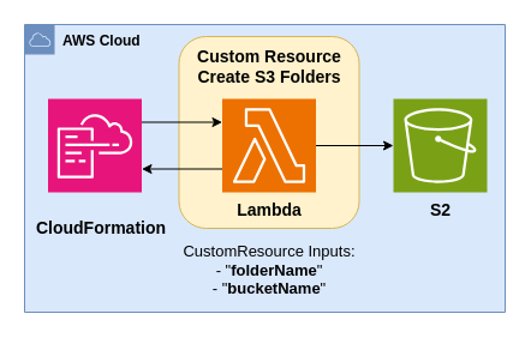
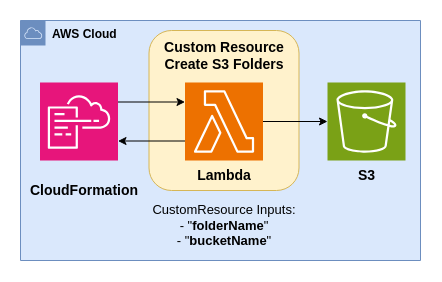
- <mxCell id="11" value="S2" style="text;html=1;strokeColor=none;fillColor=none;align=center;verticalAlign=middle;whiteSpace=wrap;rounded=0;fontSize=14;fontStyle=1" vertex="1" parent="1"><mxGeometry x="347.5" y="160" width="37" height="30" as="geometry" /></mxCell>
+ <mxCell id="11" value="S3" style="text;html=1;strokeColor=none;fillColor=none;align=center;verticalAlign=middle;whiteSpace=wrap;rounded=0;fontSize=14;fontStyle=1" vertex="1" parent="1"><mxGeometry x="347.5" y="160" width="37" height="30" as="geometry" /></mxCell>
